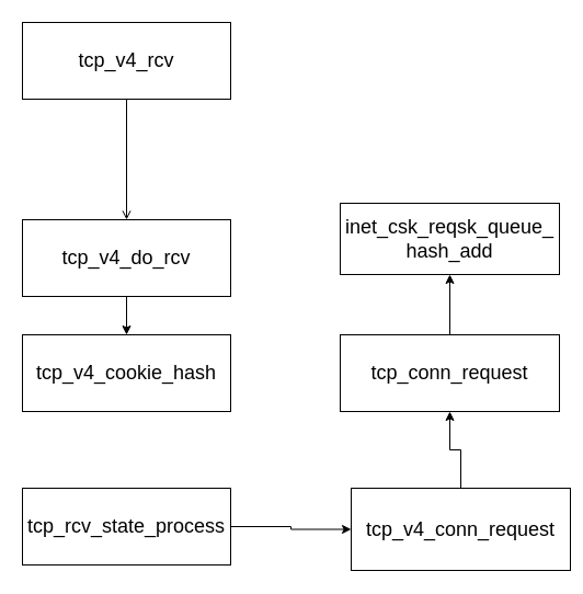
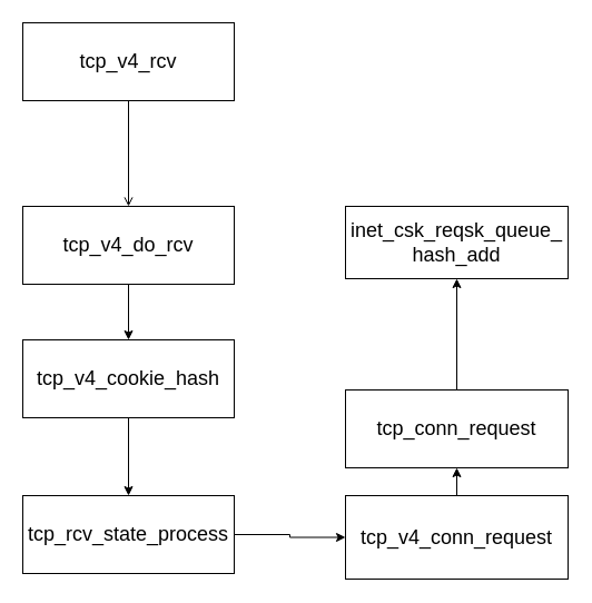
- <mxCell id="5" value="&lt;font style=&quot;font-size: 18px&quot;&gt;tcp_v4_do_rcv&lt;/font&gt;" style="rounded=0;whiteSpace=wrap;html=1;" vertex="1" parent="1"><mxGeometry x="20" y="200" width="190" height="70" as="geometry" /></mxCell>
+ <mxCell id="5" value="&lt;font style=&quot;font-size: 18px&quot;&gt;tcp_v4_do_rcv&lt;/font&gt;" style="rounded=0;whiteSpace=wrap;html=1;" vertex="1" parent="1"><mxGeometry x="20" y="185" width="190" height="70" as="geometry" /></mxCell>
- <mxCell id="13" value="&lt;font style=&quot;font-size: 18px&quot;&gt;tcp_conn_request&lt;/font&gt;" style="rounded=0;whiteSpace=wrap;html=1;" vertex="1" parent="1"><mxGeometry x="310" y="305" width="200" height="70" as="geometry" /></mxCell>
+ <mxCell id="13" value="&lt;font style=&quot;font-size: 18px&quot;&gt;tcp_conn_request&lt;/font&gt;" style="rounded=0;whiteSpace=wrap;html=1;" vertex="1" parent="1"><mxGeometry x="310" y="350" width="200" height="70" as="geometry" /></mxCell>
+ <mxCell id="6" value="" style="edgeStyle=orthogonalEdgeStyle;rounded=0;orthogonalLoop=1;jettySize=auto;html=1;" edge="1" parent="1" source="7" target="9"><mxGeometry relative="1" as="geometry" /></mxCell>
- <mxCell id="11" value="&lt;font style=&quot;font-size: 18px&quot;&gt;tcp_v4_conn_request&lt;/font&gt;" style="rounded=0;whiteSpace=wrap;html=1;" vertex="1" parent="1"><mxGeometry x="320" y="445" width="200" height="75" as="geometry" /></mxCell>
+ <mxCell id="11" value="&lt;font style=&quot;font-size: 18px&quot;&gt;tcp_v4_conn_request&lt;/font&gt;" style="rounded=0;whiteSpace=wrap;html=1;" vertex="1" parent="1"><mxGeometry x="310" y="445" width="200" height="75" as="geometry" /></mxCell>
